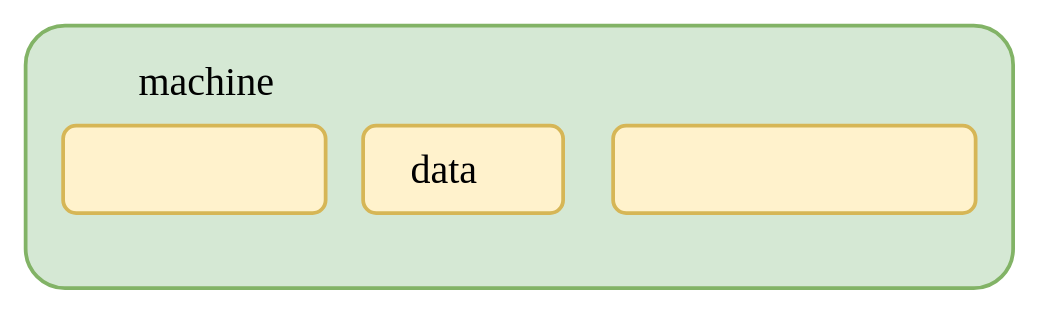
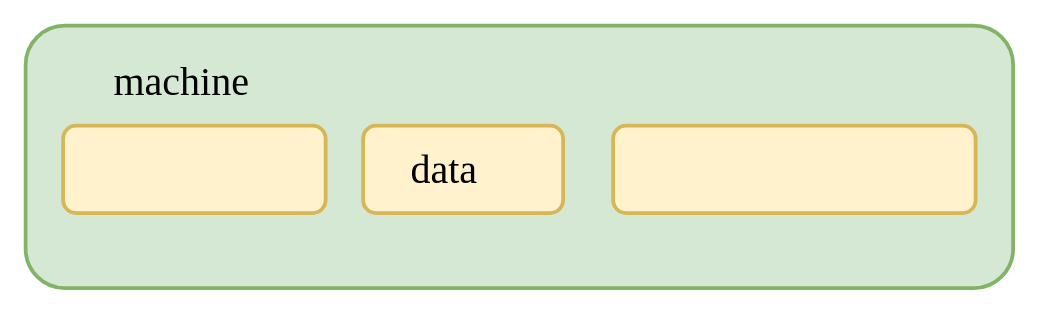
- <mxCell id="6" value="machine" style="text;html=1;strokeColor=none;fillColor=none;align=center;verticalAlign=middle;whiteSpace=wrap;rounded=0;fontSize=32;fontFamily=Lucida Console;fontStyle=0" vertex="1" parent="1"><mxGeometry x="80" y="40" width="170" height="50" as="geometry" /></mxCell>
+ <mxCell id="6" value="machine" style="text;html=1;strokeColor=none;fillColor=none;align=center;verticalAlign=middle;whiteSpace=wrap;rounded=0;fontSize=32;fontFamily=Lucida Console;fontStyle=0" vertex="1" parent="1"><mxGeometry x="60" y="40" width="170" height="50" as="geometry" /></mxCell>
